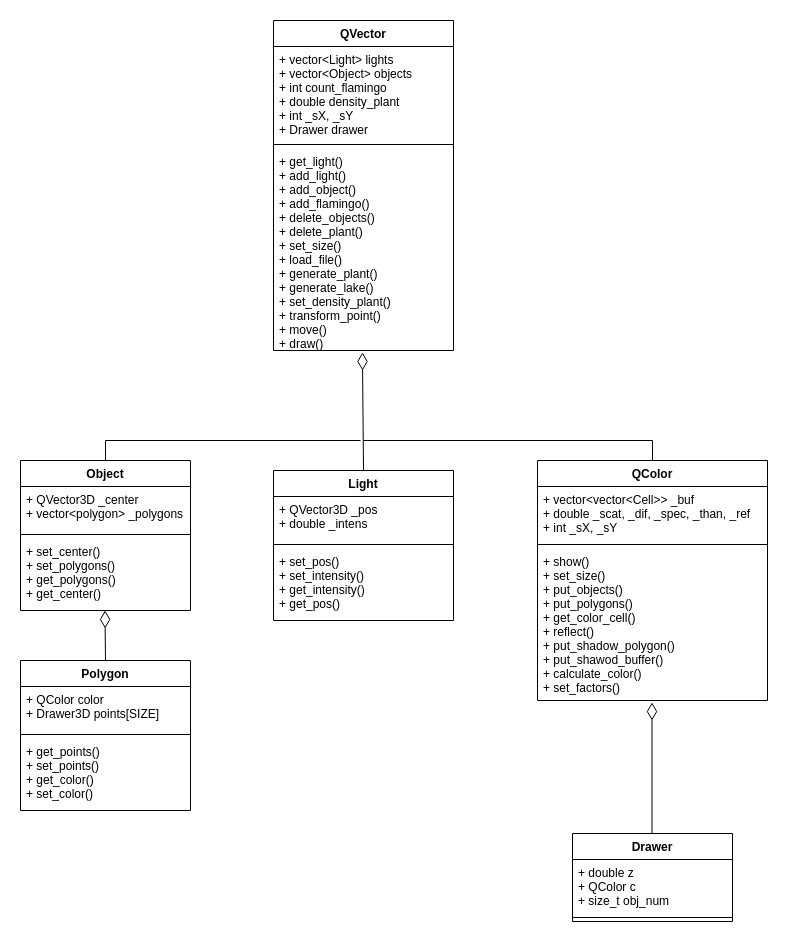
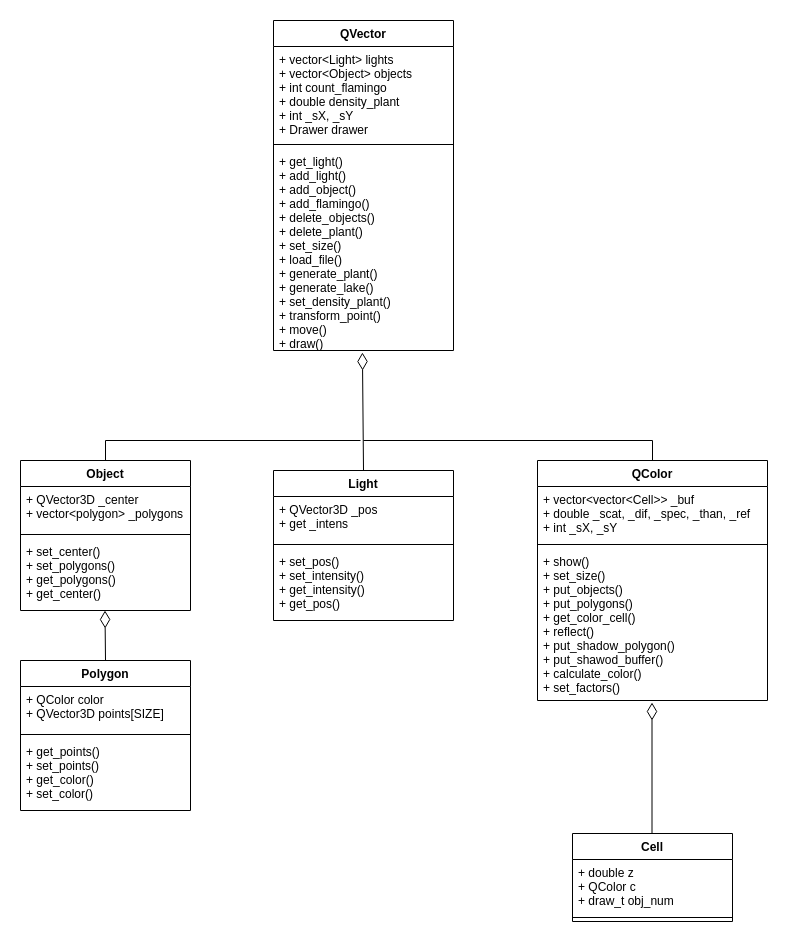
- <mxCell id="3" value="+ QVector3D _pos&#10;+ double _intens" style="text;strokeColor=none;fillColor=none;align=left;verticalAlign=top;spacingLeft=4;spacingRight=4;overflow=hidden;rotatable=0;points=[[0,0.5],[1,0.5]];portConstraint=eastwest;" parent="2" vertex="1"><mxGeometry y="26" width="180" height="44" as="geometry" /></mxCell>
+ <mxCell id="3" value="+ QVector3D _pos&#10;+ get _intens" style="text;strokeColor=none;fillColor=none;align=left;verticalAlign=top;spacingLeft=4;spacingRight=4;overflow=hidden;rotatable=0;points=[[0,0.5],[1,0.5]];portConstraint=eastwest;" parent="2" vertex="1"><mxGeometry y="26" width="180" height="44" as="geometry" /></mxCell>
- <mxCell id="7" value="+ QColor color&#10;+ Drawer3D points[SIZE]" style="text;strokeColor=none;fillColor=none;align=left;verticalAlign=top;spacingLeft=4;spacingRight=4;overflow=hidden;rotatable=0;points=[[0,0.5],[1,0.5]];portConstraint=eastwest;" vertex="1" parent="6"><mxGeometry y="26" width="170" height="44" as="geometry" /></mxCell>
+ <mxCell id="7" value="+ QColor color&#10;+ QVector3D points[SIZE]" style="text;strokeColor=none;fillColor=none;align=left;verticalAlign=top;spacingLeft=4;spacingRight=4;overflow=hidden;rotatable=0;points=[[0,0.5],[1,0.5]];portConstraint=eastwest;" vertex="1" parent="6"><mxGeometry y="26" width="170" height="44" as="geometry" /></mxCell>
- <mxCell id="22" value="Drawer" style="swimlane;fontStyle=1;align=center;verticalAlign=top;childLayout=stackLayout;horizontal=1;startSize=26;horizontalStack=0;resizeParent=1;resizeParentMax=0;resizeLast=0;collapsible=1;marginBottom=0;" vertex="1" parent="1"><mxGeometry x="572" y="833" width="160" height="88" as="geometry" /></mxCell>
+ <mxCell id="22" value="Cell" style="swimlane;fontStyle=1;align=center;verticalAlign=top;childLayout=stackLayout;horizontal=1;startSize=26;horizontalStack=0;resizeParent=1;resizeParentMax=0;resizeLast=0;collapsible=1;marginBottom=0;" vertex="1" parent="1"><mxGeometry x="572" y="833" width="160" height="88" as="geometry" /></mxCell>
- <mxCell id="23" value="+ double z&#10;+ QColor c&#10;+ size_t obj_num" style="text;strokeColor=none;fillColor=none;align=left;verticalAlign=top;spacingLeft=4;spacingRight=4;overflow=hidden;rotatable=0;points=[[0,0.5],[1,0.5]];portConstraint=eastwest;" vertex="1" parent="22"><mxGeometry y="26" width="160" height="54" as="geometry" /></mxCell>
+ <mxCell id="23" value="+ double z&#10;+ QColor c&#10;+ draw_t obj_num" style="text;strokeColor=none;fillColor=none;align=left;verticalAlign=top;spacingLeft=4;spacingRight=4;overflow=hidden;rotatable=0;points=[[0,0.5],[1,0.5]];portConstraint=eastwest;" vertex="1" parent="22"><mxGeometry y="26" width="160" height="54" as="geometry" /></mxCell>
